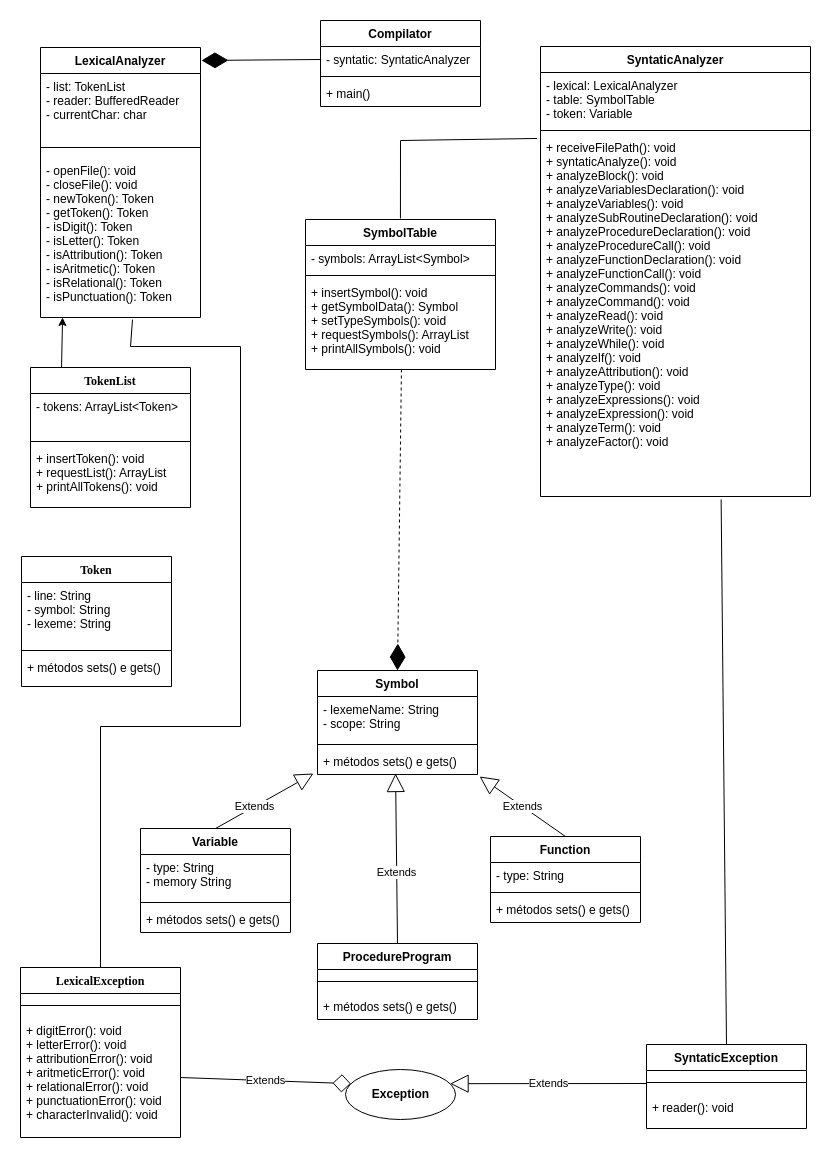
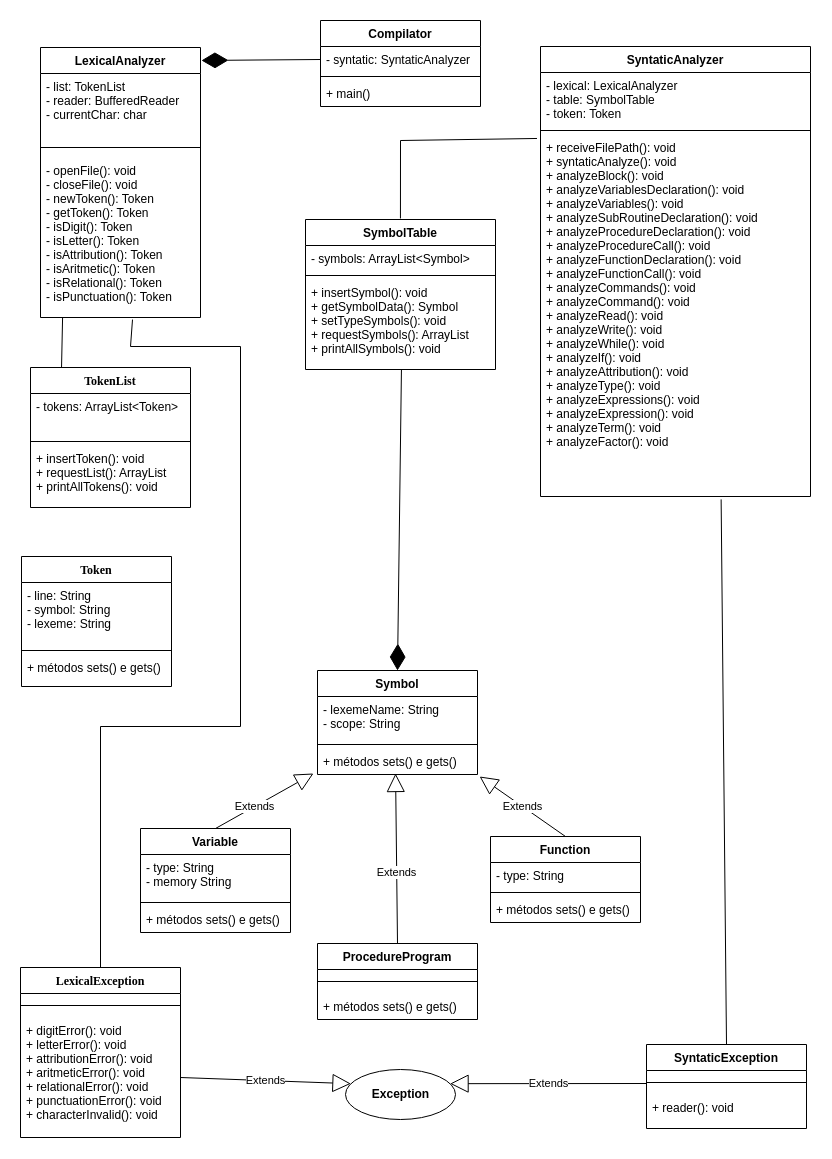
- <mxCell id="7" value="- lexical: LexicalAnalyzer&#10;- table: SymbolTable&#10;- token: Variable&#10;" style="text;strokeColor=none;fillColor=none;align=left;verticalAlign=top;spacingLeft=4;spacingRight=4;overflow=hidden;rotatable=0;points=[[0,0.5],[1,0.5]];portConstraint=eastwest;" parent="6" vertex="1"><mxGeometry y="26" width="270" height="54" as="geometry" /></mxCell>
+ <mxCell id="7" value="- lexical: LexicalAnalyzer&#10;- table: SymbolTable&#10;- token: Token&#10;" style="text;strokeColor=none;fillColor=none;align=left;verticalAlign=top;spacingLeft=4;spacingRight=4;overflow=hidden;rotatable=0;points=[[0,0.5],[1,0.5]];portConstraint=eastwest;" parent="6" vertex="1"><mxGeometry y="26" width="270" height="54" as="geometry" /></mxCell>
- <mxCell id="19" value="" style="endArrow=classic;html=1;exitX=0.194;exitY=0;exitDx=0;exitDy=0;entryX=0.138;entryY=1;entryDx=0;entryDy=0;entryPerimeter=0;exitPerimeter=0;" parent="1" source="15" target="14" edge="1"><mxGeometry width="50" height="50" relative="1" as="geometry"><mxPoint x="330" y="476" as="sourcePoint" /><mxPoint x="380" y="426" as="targetPoint" /></mxGeometry></mxCell>
+ <mxCell id="19" value="" style="endArrow=none;html=1;exitX=0.194;exitY=0;exitDx=0;exitDy=0;entryX=0.138;entryY=1;entryDx=0;entryDy=0;entryPerimeter=0;exitPerimeter=0;" parent="1" source="15" target="14" edge="1"><mxGeometry width="50" height="50" relative="1" as="geometry"><mxPoint x="330" y="476" as="sourcePoint" /><mxPoint x="380" y="426" as="targetPoint" /></mxGeometry></mxCell>
- <mxCell id="35" value="" style="endArrow=diamondThin;endFill=1;endSize=24;html=1;exitX=0.505;exitY=1;exitDx=0;exitDy=0;exitPerimeter=0;entryX=0.5;entryY=0;entryDx=0;entryDy=0;dashed=1;" parent="1" source="30" target="31" edge="1"><mxGeometry width="160" relative="1" as="geometry"><mxPoint x="190" y="786" as="sourcePoint" /><mxPoint x="350" y="786" as="targetPoint" /></mxGeometry></mxCell>
+ <mxCell id="35" value="" style="endArrow=diamondThin;endFill=1;endSize=24;html=1;exitX=0.505;exitY=1;exitDx=0;exitDy=0;exitPerimeter=0;entryX=0.5;entryY=0;entryDx=0;entryDy=0;" parent="1" source="30" target="31" edge="1"><mxGeometry width="160" relative="1" as="geometry"><mxPoint x="190" y="786" as="sourcePoint" /><mxPoint x="350" y="786" as="targetPoint" /></mxGeometry></mxCell>
- <mxCell id="59" value="Extends" style="endArrow=diamond;endSize=16;endFill=0;html=1;exitX=1;exitY=0.5;exitDx=0;exitDy=0;entryX=0;entryY=0.25;entryDx=0;entryDy=0;" parent="1" source="22" target="58" edge="1"><mxGeometry width="160" relative="1" as="geometry"><mxPoint x="210" y="1156" as="sourcePoint" /><mxPoint x="370" y="1156" as="targetPoint" /></mxGeometry></mxCell>
+ <mxCell id="59" value="Extends" style="endArrow=block;endSize=16;endFill=0;html=1;exitX=1;exitY=0.5;exitDx=0;exitDy=0;entryX=0;entryY=0.25;entryDx=0;entryDy=0;" parent="1" source="22" target="58" edge="1"><mxGeometry width="160" relative="1" as="geometry"><mxPoint x="210" y="1156" as="sourcePoint" /><mxPoint x="370" y="1156" as="targetPoint" /></mxGeometry></mxCell>
